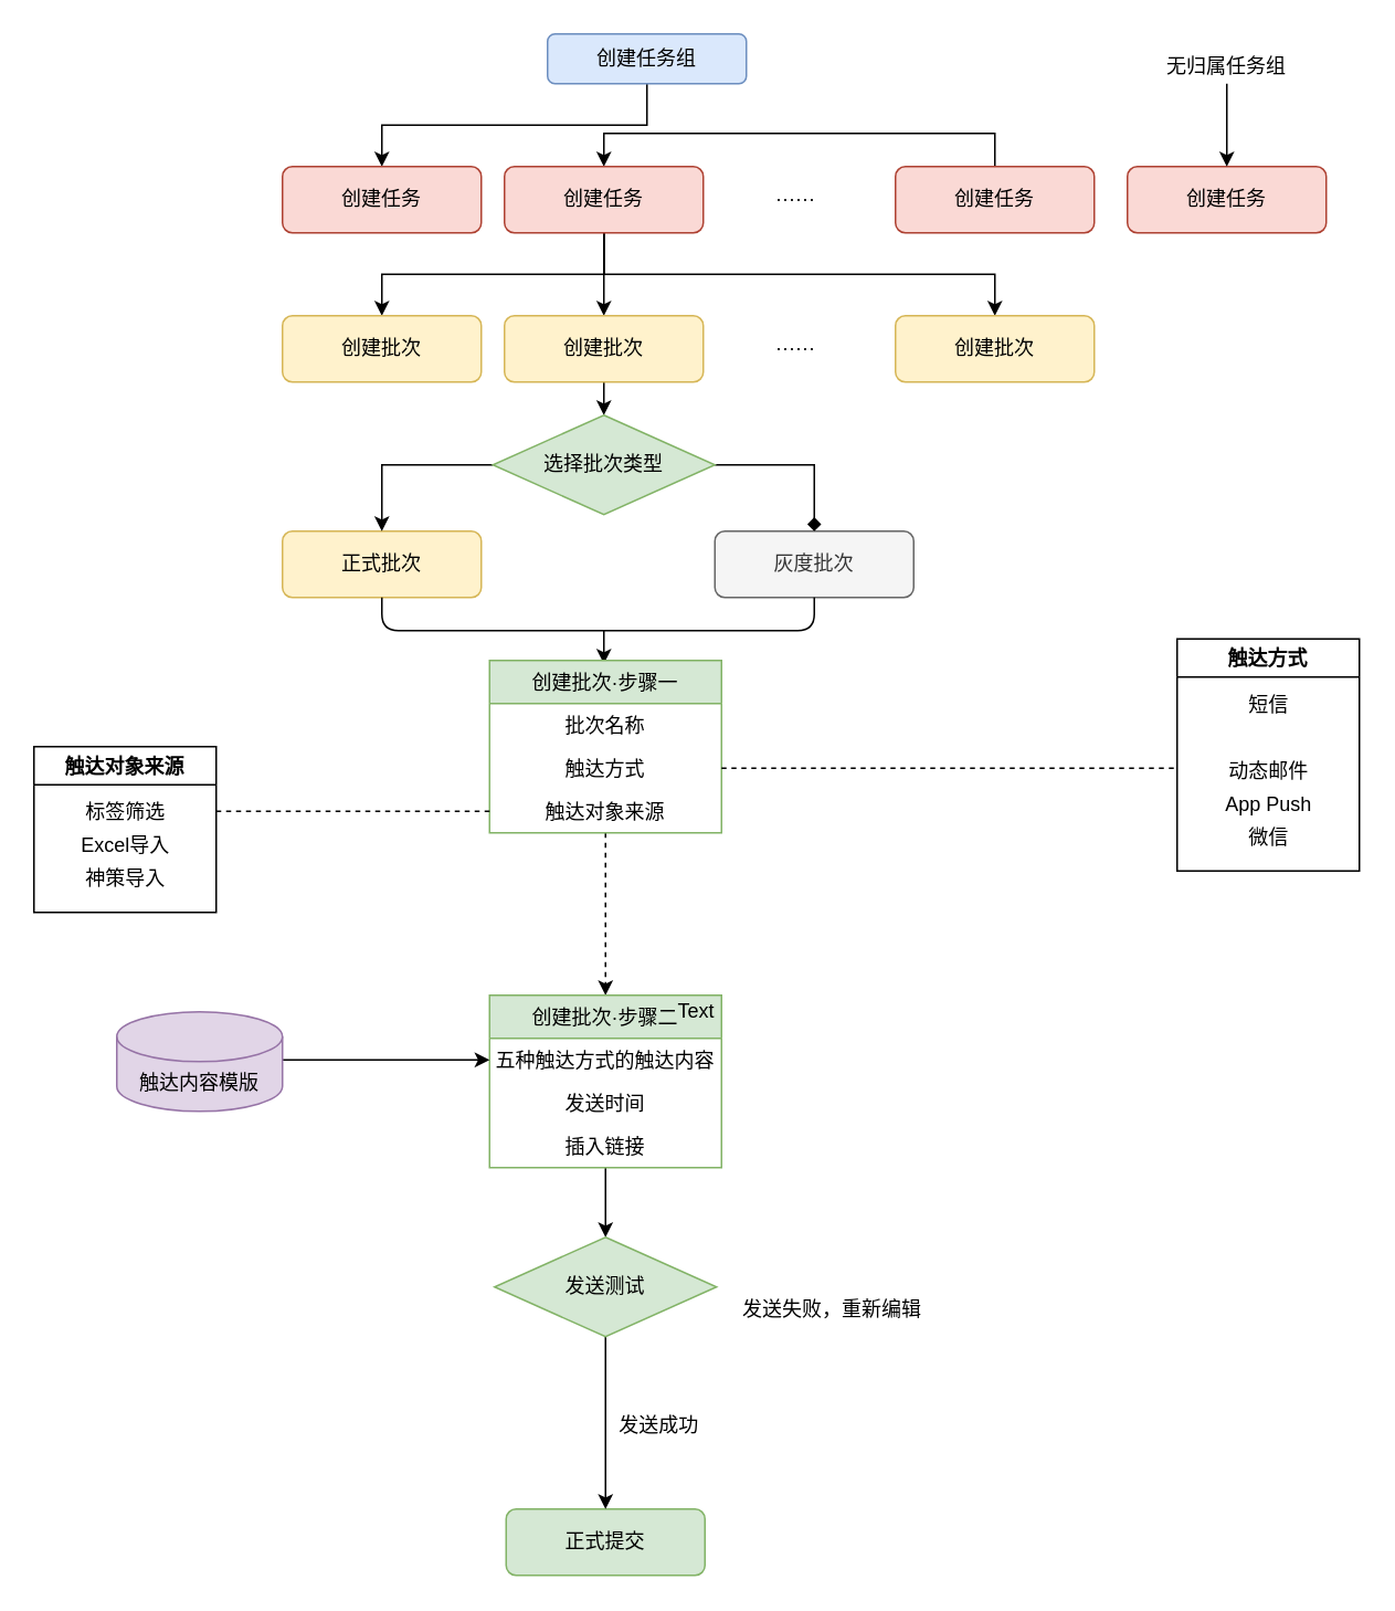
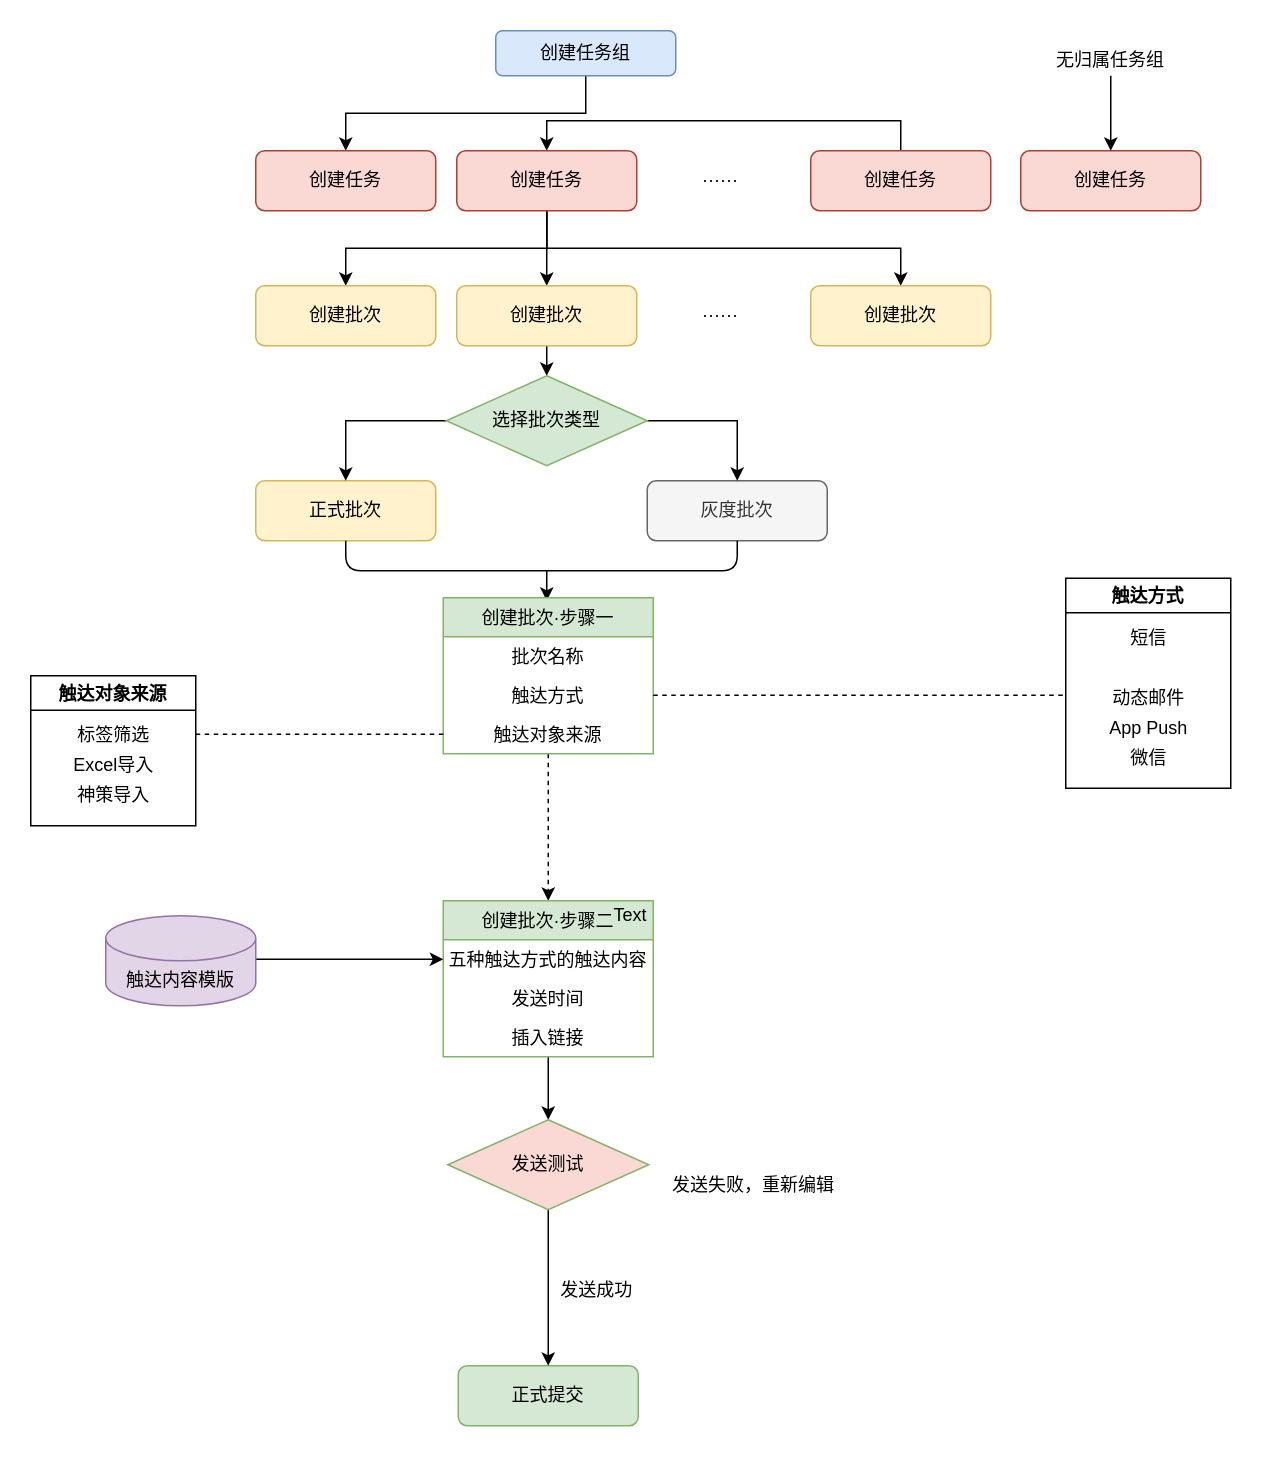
- <mxCell id="23" style="edgeStyle=orthogonalEdgeStyle;rounded=0;orthogonalLoop=1;jettySize=auto;html=1;exitX=1;exitY=0.5;exitDx=0;exitDy=0;entryX=0.5;entryY=0;entryDx=0;entryDy=0;endArrow=diamond;" edge="1" parent="1" source="24" target="21"><mxGeometry relative="1" as="geometry" /></mxCell>
+ <mxCell id="23" style="edgeStyle=orthogonalEdgeStyle;rounded=0;orthogonalLoop=1;jettySize=auto;html=1;exitX=1;exitY=0.5;exitDx=0;exitDy=0;entryX=0.5;entryY=0;entryDx=0;entryDy=0;" edge="1" parent="1" source="24" target="21"><mxGeometry relative="1" as="geometry" /></mxCell>
- <mxCell id="52" value="发送测试" style="rhombus;whiteSpace=wrap;html=1;fillColor=#d5e8d4;strokeColor=#82b366;" vertex="1" parent="1"><mxGeometry x="298" y="746" width="134" height="60" as="geometry" /></mxCell>
+ <mxCell id="52" value="发送测试" style="rhombus;whiteSpace=wrap;html=1;fillColor=#fad9d5;strokeColor=#82b366;" vertex="1" parent="1"><mxGeometry x="298" y="746" width="134" height="60" as="geometry" /></mxCell>
